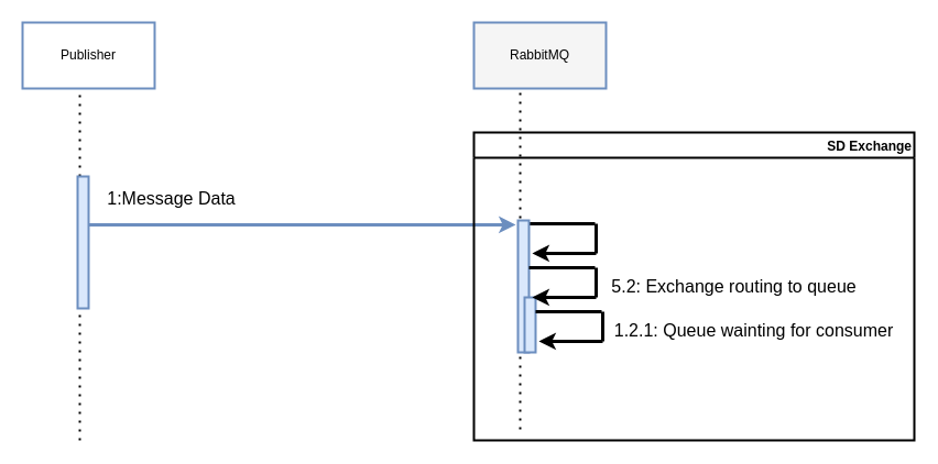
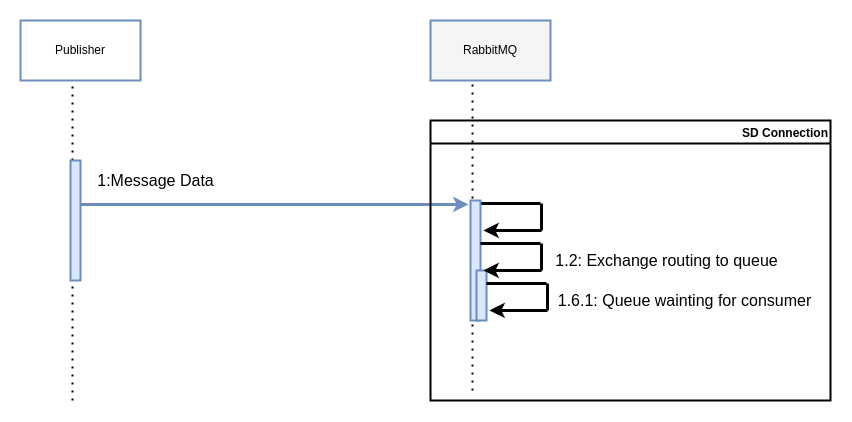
- <mxCell id="8" value="SD Exchange" style="swimlane;strokeWidth=2;align=right;" vertex="1" parent="1"><mxGeometry x="430" y="120" width="400" height="280" as="geometry" /></mxCell>
+ <mxCell id="8" value="SD Connection" style="swimlane;strokeWidth=2;align=right;" vertex="1" parent="1"><mxGeometry x="430" y="120" width="400" height="280" as="geometry" /></mxCell>
- <mxCell id="21" value="5.2: Exchange routing to queue" style="text;html=1;align=center;verticalAlign=middle;resizable=0;points=[];autosize=1;strokeColor=none;fillColor=none;fontSize=16;" vertex="1" parent="1"><mxGeometry x="546" y="250" width="240" height="20" as="geometry" /></mxCell>
+ <mxCell id="21" value="1.2: Exchange routing to queue" style="text;html=1;align=center;verticalAlign=middle;resizable=0;points=[];autosize=1;strokeColor=none;fillColor=none;fontSize=16;" vertex="1" parent="1"><mxGeometry x="546" y="250" width="240" height="20" as="geometry" /></mxCell>
- <mxCell id="22" value="1.2.1: Queue wainting for consumer" style="text;html=1;align=center;verticalAlign=middle;resizable=0;points=[];autosize=1;strokeColor=none;fillColor=none;fontSize=16;" vertex="1" parent="1"><mxGeometry x="549" y="290" width="270" height="20" as="geometry" /></mxCell>
+ <mxCell id="22" value="1.6.1: Queue wainting for consumer" style="text;html=1;align=center;verticalAlign=middle;resizable=0;points=[];autosize=1;strokeColor=none;fillColor=none;fontSize=16;" vertex="1" parent="1"><mxGeometry x="549" y="290" width="270" height="20" as="geometry" /></mxCell>
